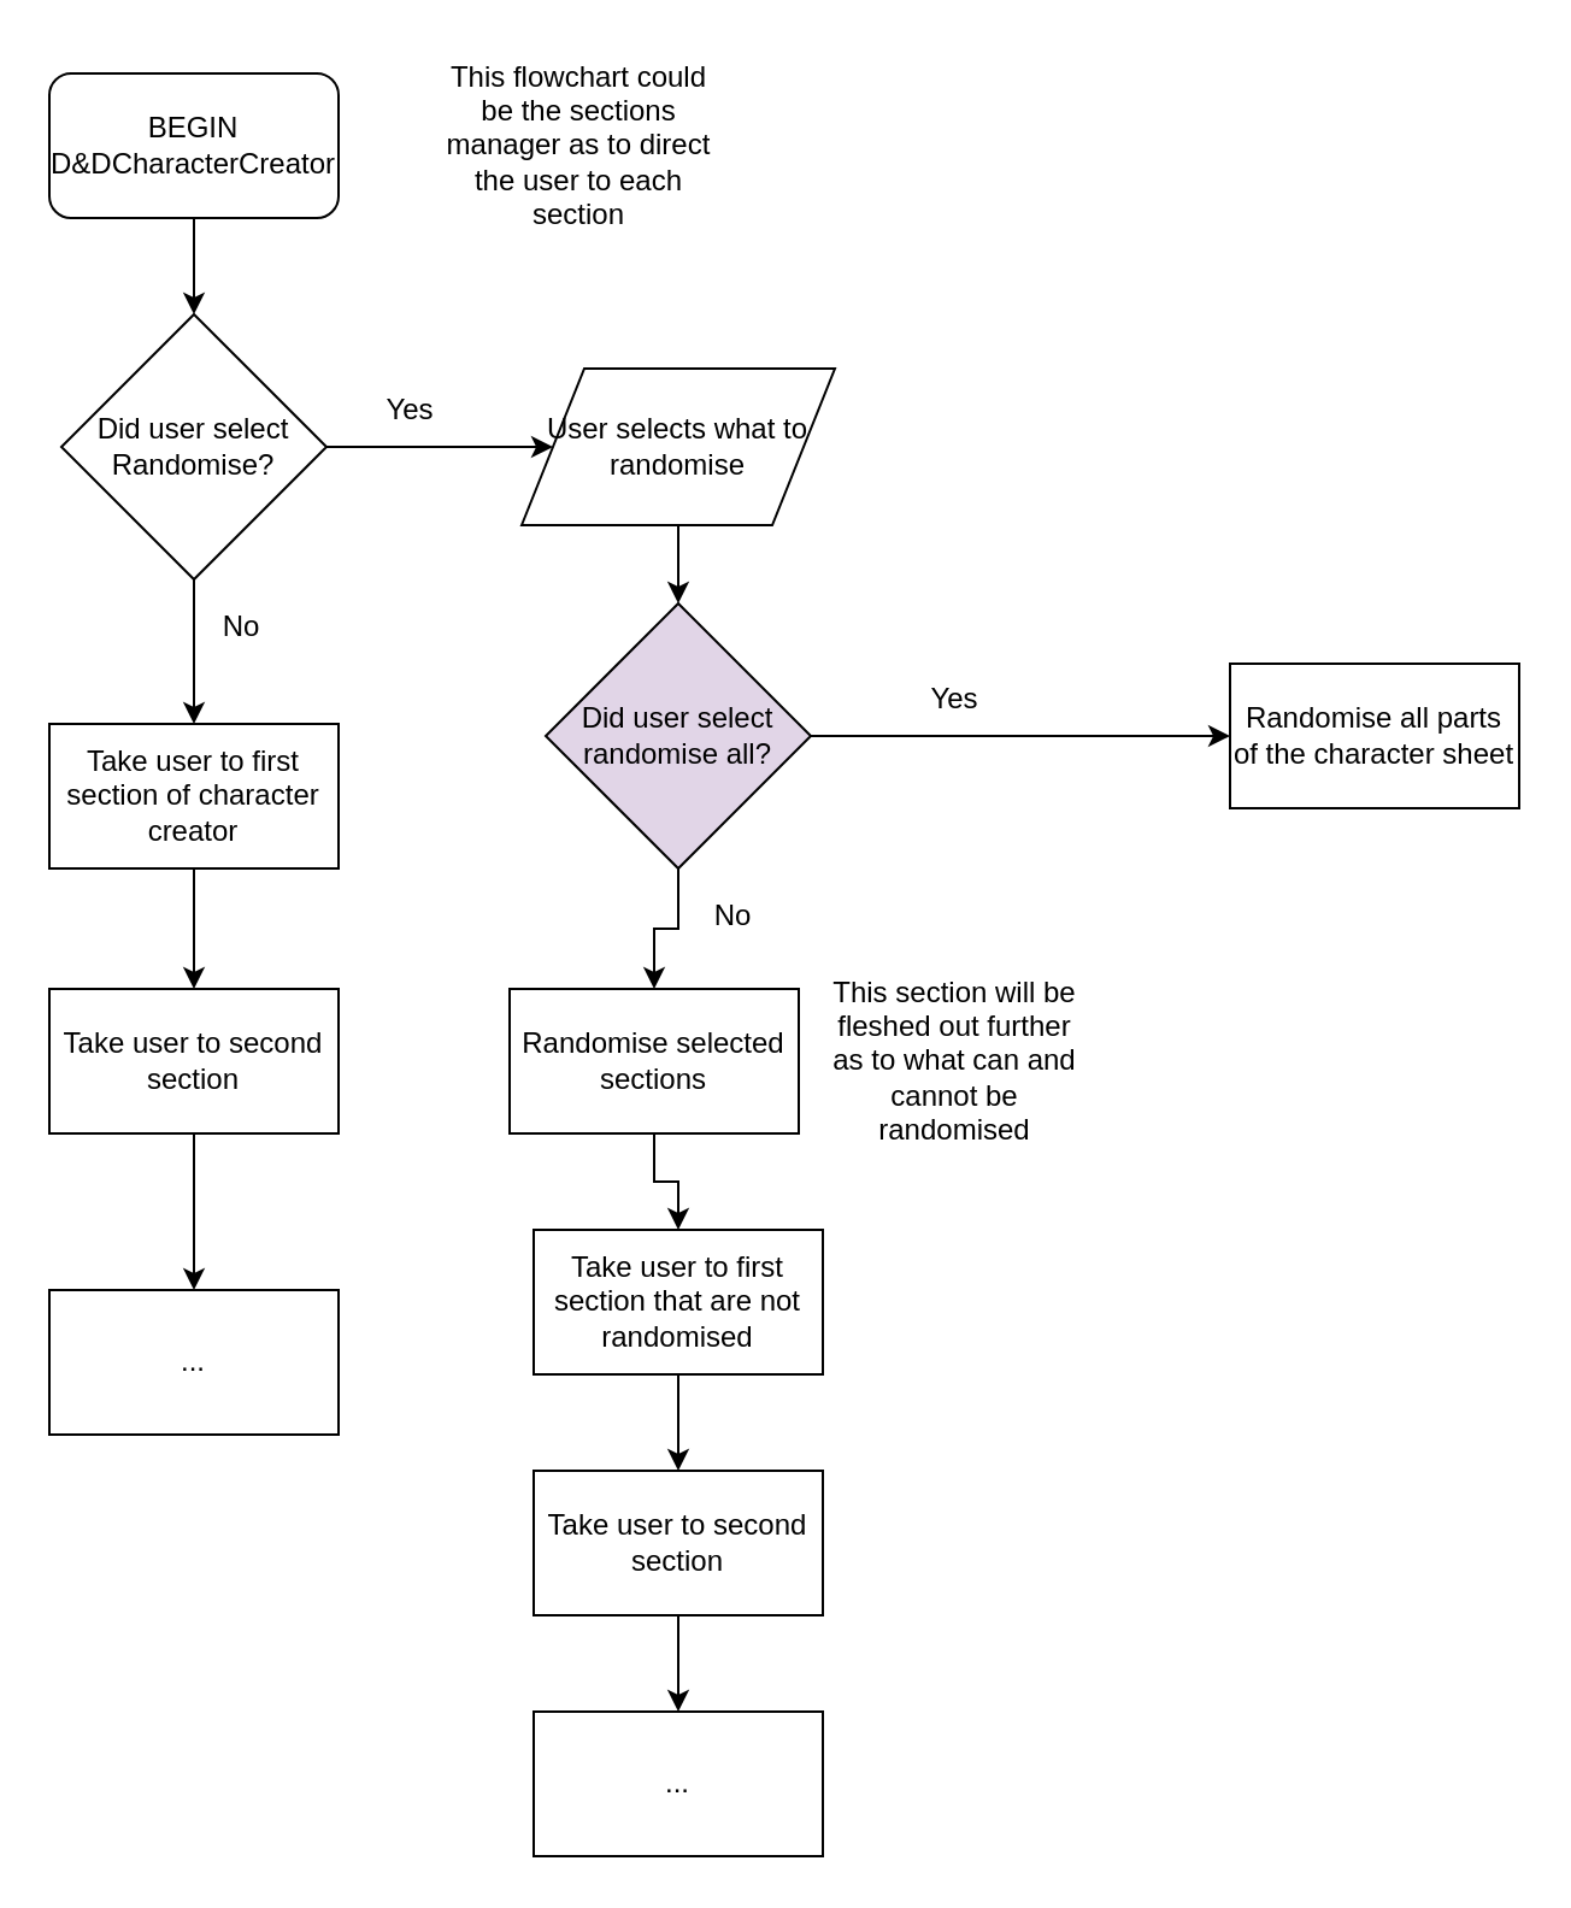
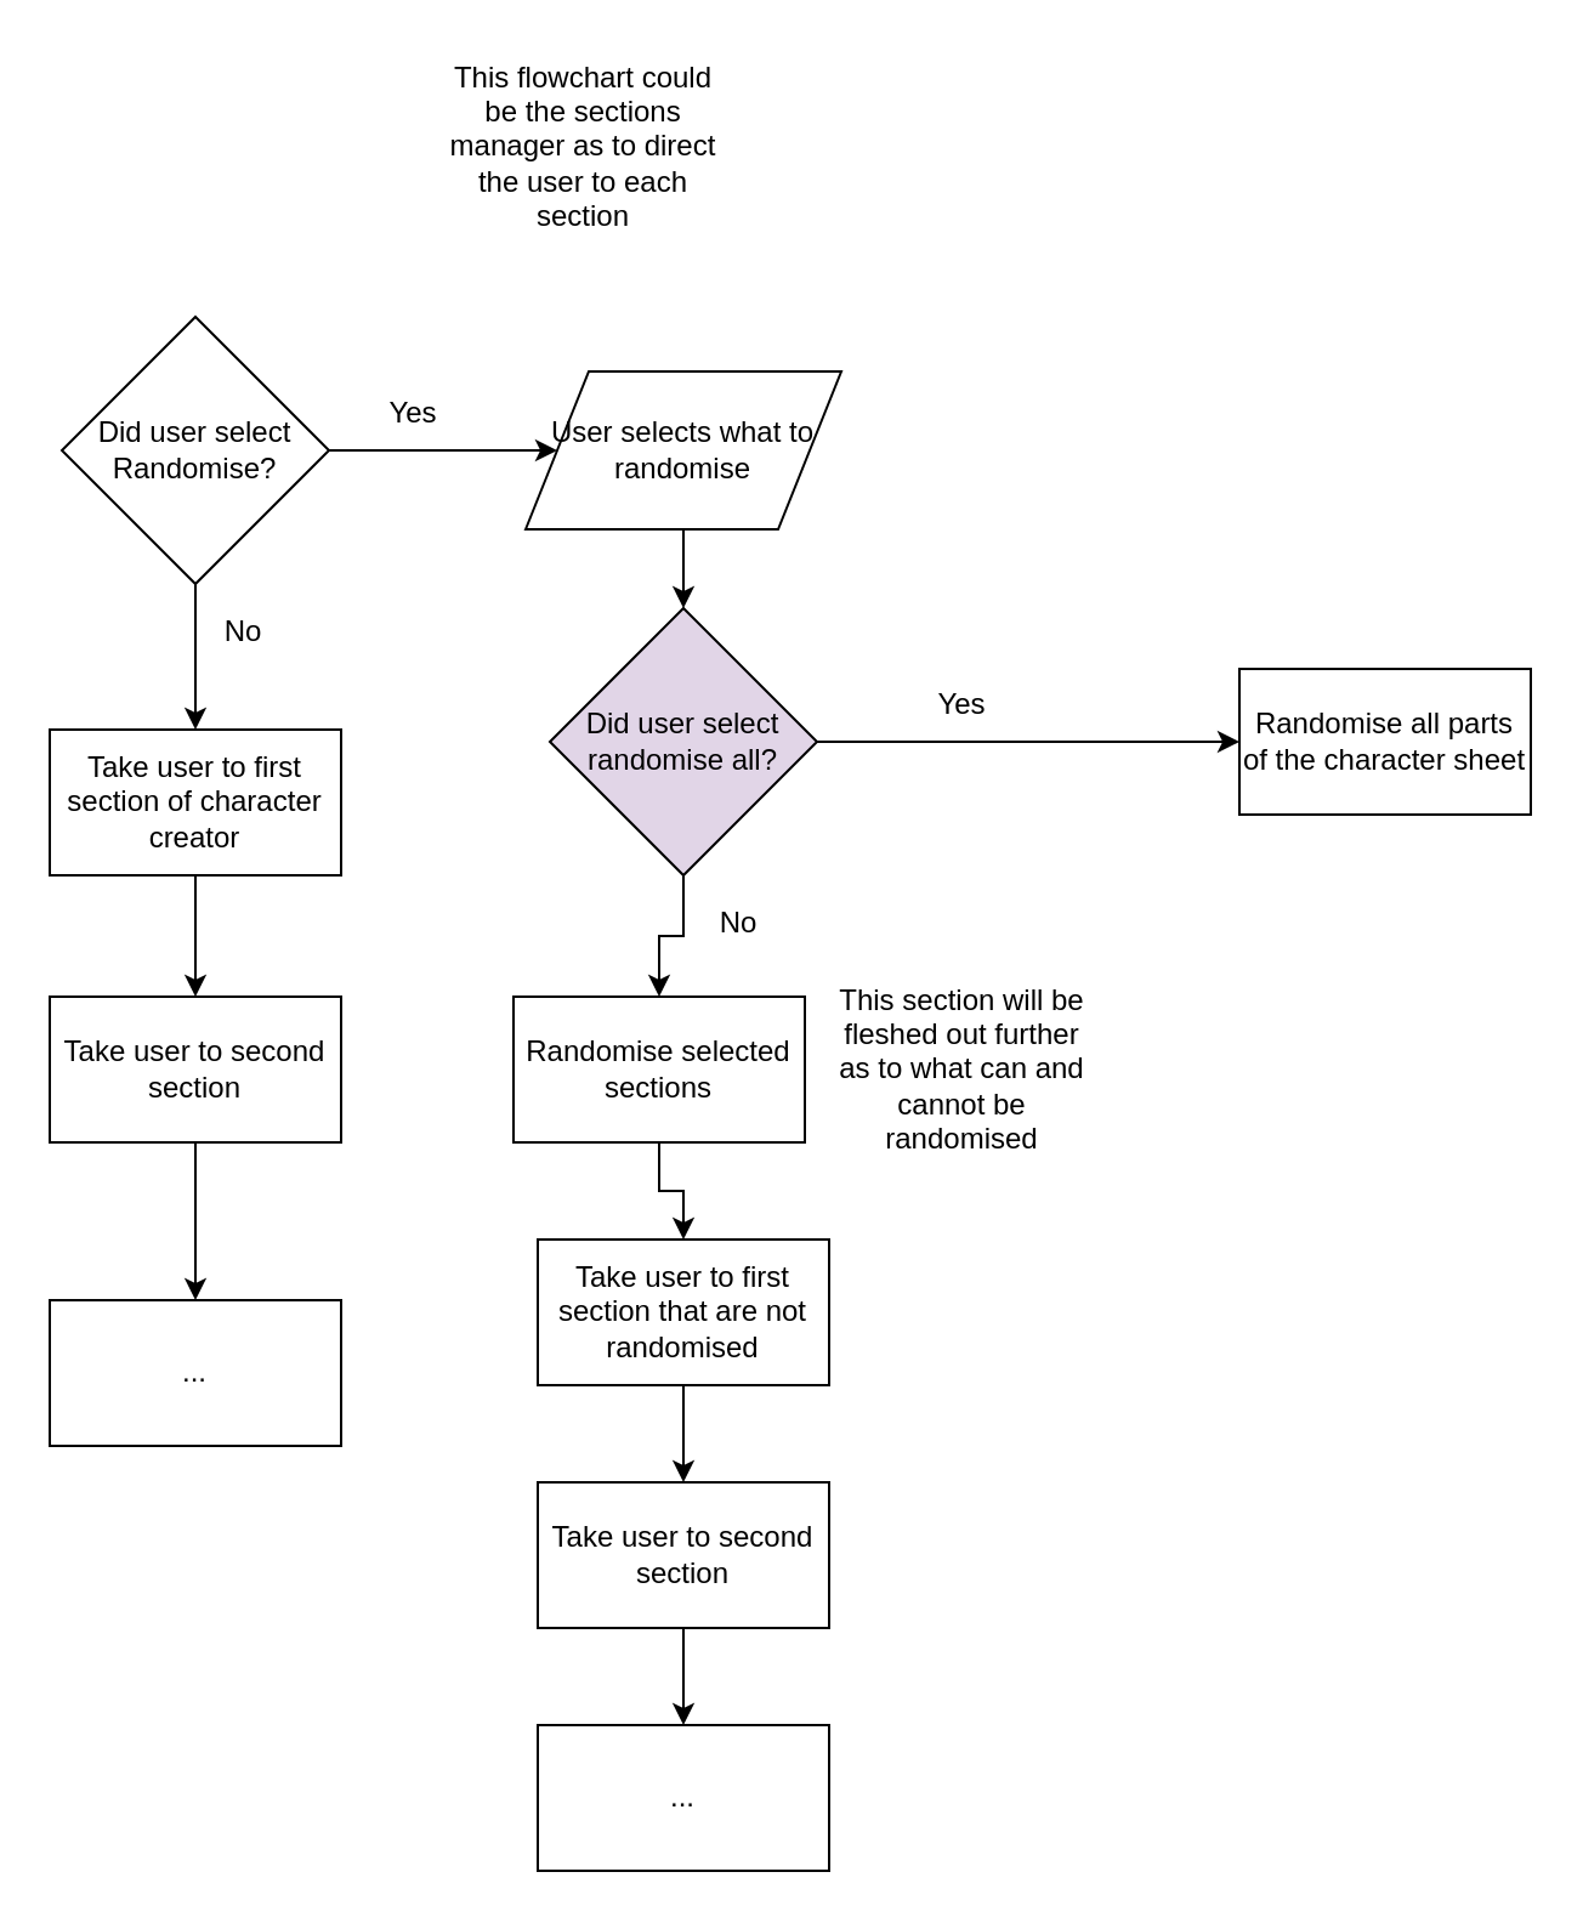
- <mxCell id="3" value="&lt;span&gt;BEGIN D&amp;amp;DCharacterCreator&lt;/span&gt;" style="rounded=1;whiteSpace=wrap;html=1;" parent="1" vertex="1"><mxGeometry x="20" y="30" width="120" height="60" as="geometry" /></mxCell>
- <mxCell id="2" value="" style="edgeStyle=orthogonalEdgeStyle;rounded=0;orthogonalLoop=1;jettySize=auto;html=1;" parent="1" source="3" target="6" edge="1"><mxGeometry relative="1" as="geometry" /></mxCell>
